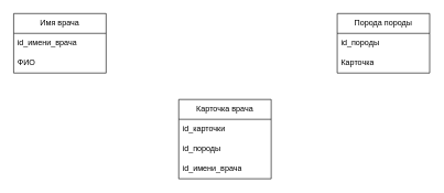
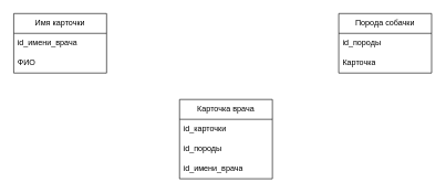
- <mxCell id="2" value="Имя врача" style="swimlane;fontStyle=0;childLayout=stackLayout;horizontal=1;startSize=30;horizontalStack=0;resizeParent=1;resizeParentMax=0;resizeLast=0;collapsible=1;marginBottom=0;whiteSpace=wrap;html=1;" vertex="1" parent="1"><mxGeometry x="20" y="20" width="140" height="90" as="geometry" /></mxCell>
+ <mxCell id="2" value="Имя карточки" style="swimlane;fontStyle=0;childLayout=stackLayout;horizontal=1;startSize=30;horizontalStack=0;resizeParent=1;resizeParentMax=0;resizeLast=0;collapsible=1;marginBottom=0;whiteSpace=wrap;html=1;" vertex="1" parent="1"><mxGeometry x="20" y="20" width="140" height="90" as="geometry" /></mxCell>
- <mxCell id="5" value="Порода породы" style="swimlane;fontStyle=0;childLayout=stackLayout;horizontal=1;startSize=30;horizontalStack=0;resizeParent=1;resizeParentMax=0;resizeLast=0;collapsible=1;marginBottom=0;whiteSpace=wrap;html=1;" vertex="1" parent="1"><mxGeometry x="510" y="20" width="140" height="90" as="geometry" /></mxCell>
+ <mxCell id="5" value="Порода собачки" style="swimlane;fontStyle=0;childLayout=stackLayout;horizontal=1;startSize=30;horizontalStack=0;resizeParent=1;resizeParentMax=0;resizeLast=0;collapsible=1;marginBottom=0;whiteSpace=wrap;html=1;" vertex="1" parent="1"><mxGeometry x="510" y="20" width="140" height="90" as="geometry" /></mxCell>
